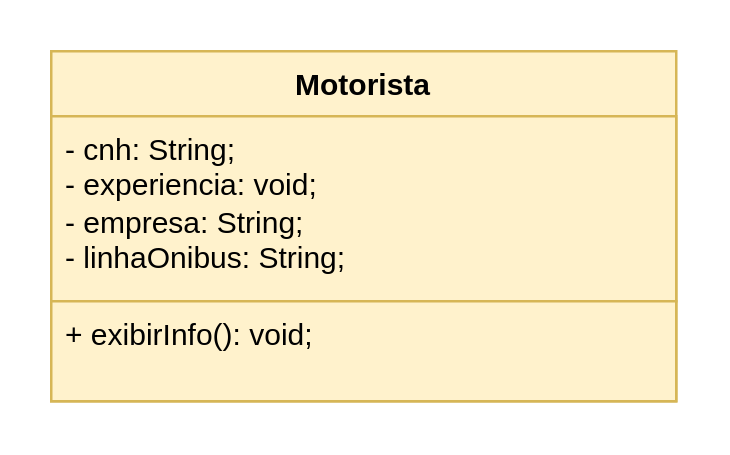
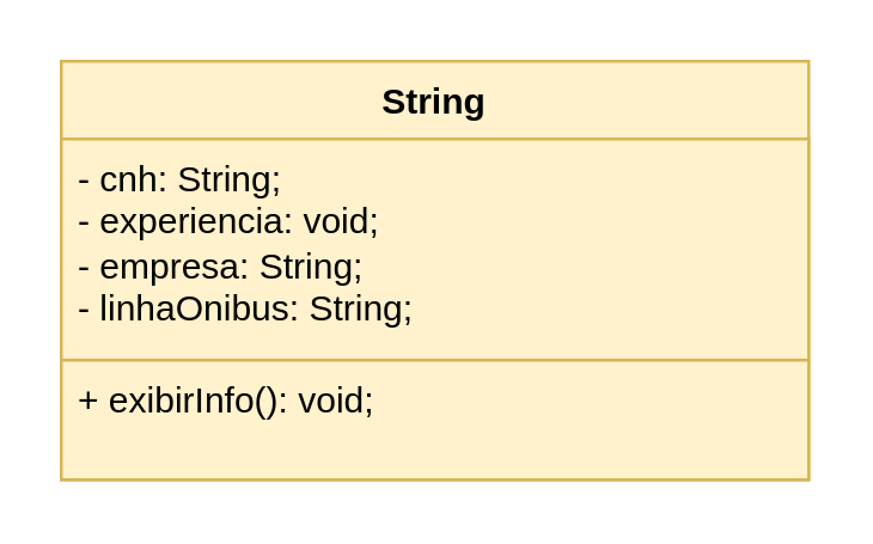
- <mxCell id="2" value="Motorista&lt;div&gt;&lt;br&gt;&lt;/div&gt;" style="swimlane;fontStyle=1;align=center;verticalAlign=top;childLayout=stackLayout;horizontal=1;startSize=26;horizontalStack=0;resizeParent=1;resizeParentMax=0;resizeLast=0;collapsible=1;marginBottom=0;whiteSpace=wrap;html=1;fillColor=#fff2cc;strokeColor=#d6b656;" vertex="1" parent="1"><mxGeometry x="20" y="20" width="250" height="140" as="geometry" /></mxCell>
+ <mxCell id="2" value="String&lt;div&gt;&lt;br&gt;&lt;/div&gt;" style="swimlane;fontStyle=1;align=center;verticalAlign=top;childLayout=stackLayout;horizontal=1;startSize=26;horizontalStack=0;resizeParent=1;resizeParentMax=0;resizeLast=0;collapsible=1;marginBottom=0;whiteSpace=wrap;html=1;fillColor=#fff2cc;strokeColor=#d6b656;" vertex="1" parent="1"><mxGeometry x="20" y="20" width="250" height="140" as="geometry" /></mxCell>
